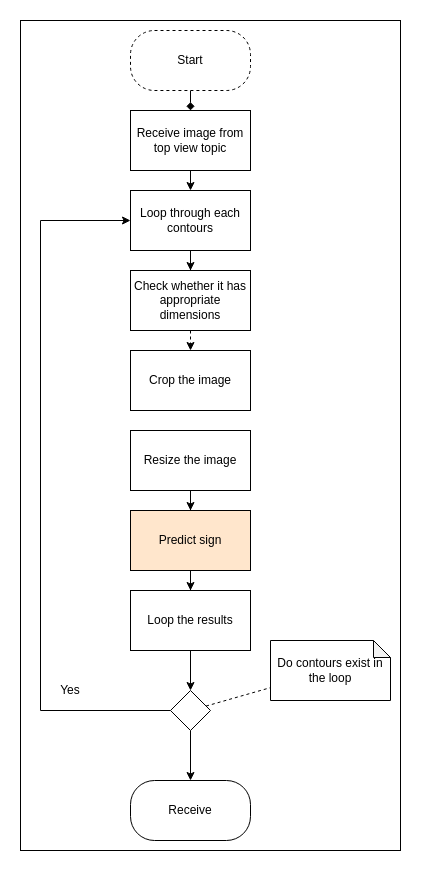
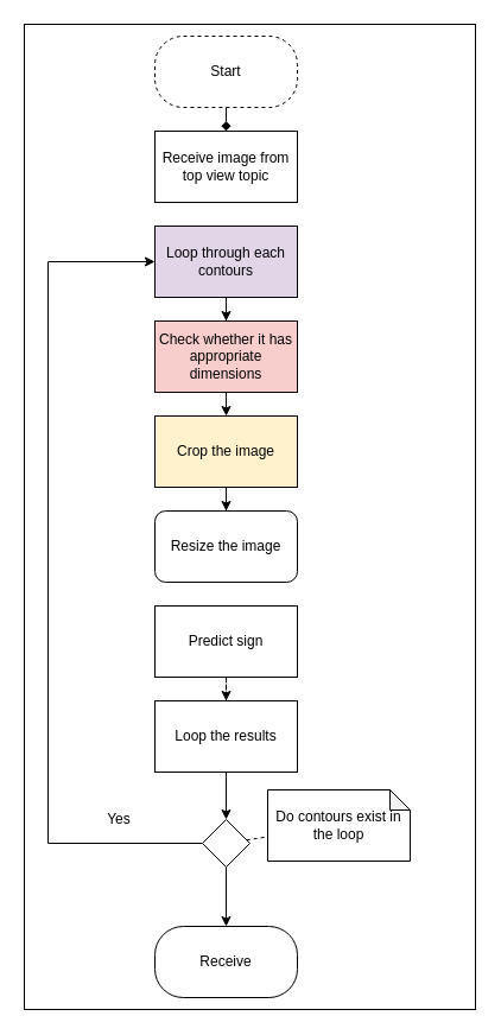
- <mxCell id="3" style="edgeStyle=orthogonalEdgeStyle;rounded=0;orthogonalLoop=1;jettySize=auto;html=1;exitX=0.5;exitY=1;exitDx=0;exitDy=0;entryX=0.5;entryY=0;entryDx=0;entryDy=0;" edge="1" parent="1" source="4" target="6"><mxGeometry relative="1" as="geometry" /></mxCell>
- <mxCell id="6" value="Loop through each contours" style="rounded=0;whiteSpace=wrap;html=1;" vertex="1" parent="1"><mxGeometry x="130" y="190" width="120" height="60" as="geometry" /></mxCell>
+ <mxCell id="6" value="Loop through each contours" style="rounded=0;whiteSpace=wrap;html=1;fillColor=#e1d5e7;" vertex="1" parent="1"><mxGeometry x="130" y="190" width="120" height="60" as="geometry" /></mxCell>
- <mxCell id="8" value="Check whether it has appropriate dimensions" style="rounded=0;whiteSpace=wrap;html=1;" vertex="1" parent="1"><mxGeometry x="130" y="270" width="120" height="60" as="geometry" /></mxCell>
+ <mxCell id="8" value="Check whether it has appropriate dimensions" style="rounded=0;whiteSpace=wrap;html=1;fillColor=#f8cecc;" vertex="1" parent="1"><mxGeometry x="130" y="270" width="120" height="60" as="geometry" /></mxCell>
- <mxCell id="7" style="edgeStyle=orthogonalEdgeStyle;rounded=0;orthogonalLoop=1;jettySize=auto;html=1;exitX=0.5;exitY=1;exitDx=0;exitDy=0;entryX=0.5;entryY=0;entryDx=0;entryDy=0;dashed=1;" edge="1" parent="1" source="8" target="10"><mxGeometry relative="1" as="geometry" /></mxCell>
+ <mxCell id="7" style="edgeStyle=orthogonalEdgeStyle;rounded=0;orthogonalLoop=1;jettySize=auto;html=1;exitX=0.5;exitY=1;exitDx=0;exitDy=0;entryX=0.5;entryY=0;entryDx=0;entryDy=0;" edge="1" parent="1" source="8" target="10"><mxGeometry relative="1" as="geometry" /></mxCell>
- <mxCell id="10" value="Crop the image" style="rounded=0;whiteSpace=wrap;html=1;" vertex="1" parent="1"><mxGeometry x="130" y="350" width="120" height="60" as="geometry" /></mxCell>
+ <mxCell id="10" value="Crop the image" style="rounded=0;whiteSpace=wrap;html=1;fillColor=#fff2cc;" vertex="1" parent="1"><mxGeometry x="130" y="350" width="120" height="60" as="geometry" /></mxCell>
+ <mxCell id="9" style="edgeStyle=orthogonalEdgeStyle;rounded=0;orthogonalLoop=1;jettySize=auto;html=1;exitX=0.5;exitY=1;exitDx=0;exitDy=0;" edge="1" parent="1" source="10" target="12"><mxGeometry relative="1" as="geometry" /></mxCell>
- <mxCell id="12" value="Resize the image" style="rounded=0;whiteSpace=wrap;html=1;" vertex="1" parent="1"><mxGeometry x="130" y="430" width="120" height="60" as="geometry" /></mxCell>
+ <mxCell id="12" value="Resize the image" style="whiteSpace=wrap;html=1;rounded=1;" vertex="1" parent="1"><mxGeometry x="130" y="430" width="120" height="60" as="geometry" /></mxCell>
- <mxCell id="11" style="edgeStyle=orthogonalEdgeStyle;rounded=0;orthogonalLoop=1;jettySize=auto;html=1;exitX=0.5;exitY=1;exitDx=0;exitDy=0;" edge="1" parent="1" source="12" target="14"><mxGeometry relative="1" as="geometry" /></mxCell>
- <mxCell id="14" value="Predict sign" style="rounded=0;whiteSpace=wrap;html=1;fillColor=#ffe6cc;" vertex="1" parent="1"><mxGeometry x="130" y="510" width="120" height="60" as="geometry" /></mxCell>
+ <mxCell id="14" value="Predict sign" style="rounded=0;whiteSpace=wrap;html=1;" vertex="1" parent="1"><mxGeometry x="130" y="510" width="120" height="60" as="geometry" /></mxCell>
- <mxCell id="13" style="edgeStyle=orthogonalEdgeStyle;rounded=0;orthogonalLoop=1;jettySize=auto;html=1;exitX=0.5;exitY=1;exitDx=0;exitDy=0;" edge="1" parent="1" source="14" target="16"><mxGeometry relative="1" as="geometry" /></mxCell>
+ <mxCell id="13" style="edgeStyle=orthogonalEdgeStyle;rounded=0;orthogonalLoop=1;jettySize=auto;html=1;exitX=0.5;exitY=1;exitDx=0;exitDy=0;dashed=1;" edge="1" parent="1" source="14" target="16"><mxGeometry relative="1" as="geometry" /></mxCell>
- <mxCell id="23" value="Do contours exist in the loop" style="shape=note;whiteSpace=wrap;html=1;backgroundOutline=1;darkOpacity=0.05;size=17;" vertex="1" parent="1"><mxGeometry x="270" y="640" width="120" height="60" as="geometry" /></mxCell>
+ <mxCell id="23" value="Do contours exist in the loop" style="shape=note;whiteSpace=wrap;html=1;backgroundOutline=1;darkOpacity=0.05;size=17;" vertex="1" parent="1"><mxGeometry x="225" y="665" width="120" height="60" as="geometry" /></mxCell>
- <mxCell id="25" value="Yes" style="text;html=1;strokeColor=none;fillColor=none;align=center;verticalAlign=middle;whiteSpace=wrap;rounded=0;" vertex="1" parent="1"><mxGeometry x="50" y="680" width="40" height="20" as="geometry" /></mxCell>
+ <mxCell id="25" value="Yes" style="text;html=1;strokeColor=none;fillColor=none;align=center;verticalAlign=middle;whiteSpace=wrap;rounded=0;" vertex="1" parent="1"><mxGeometry x="80" y="680" width="40" height="20" as="geometry" /></mxCell>
